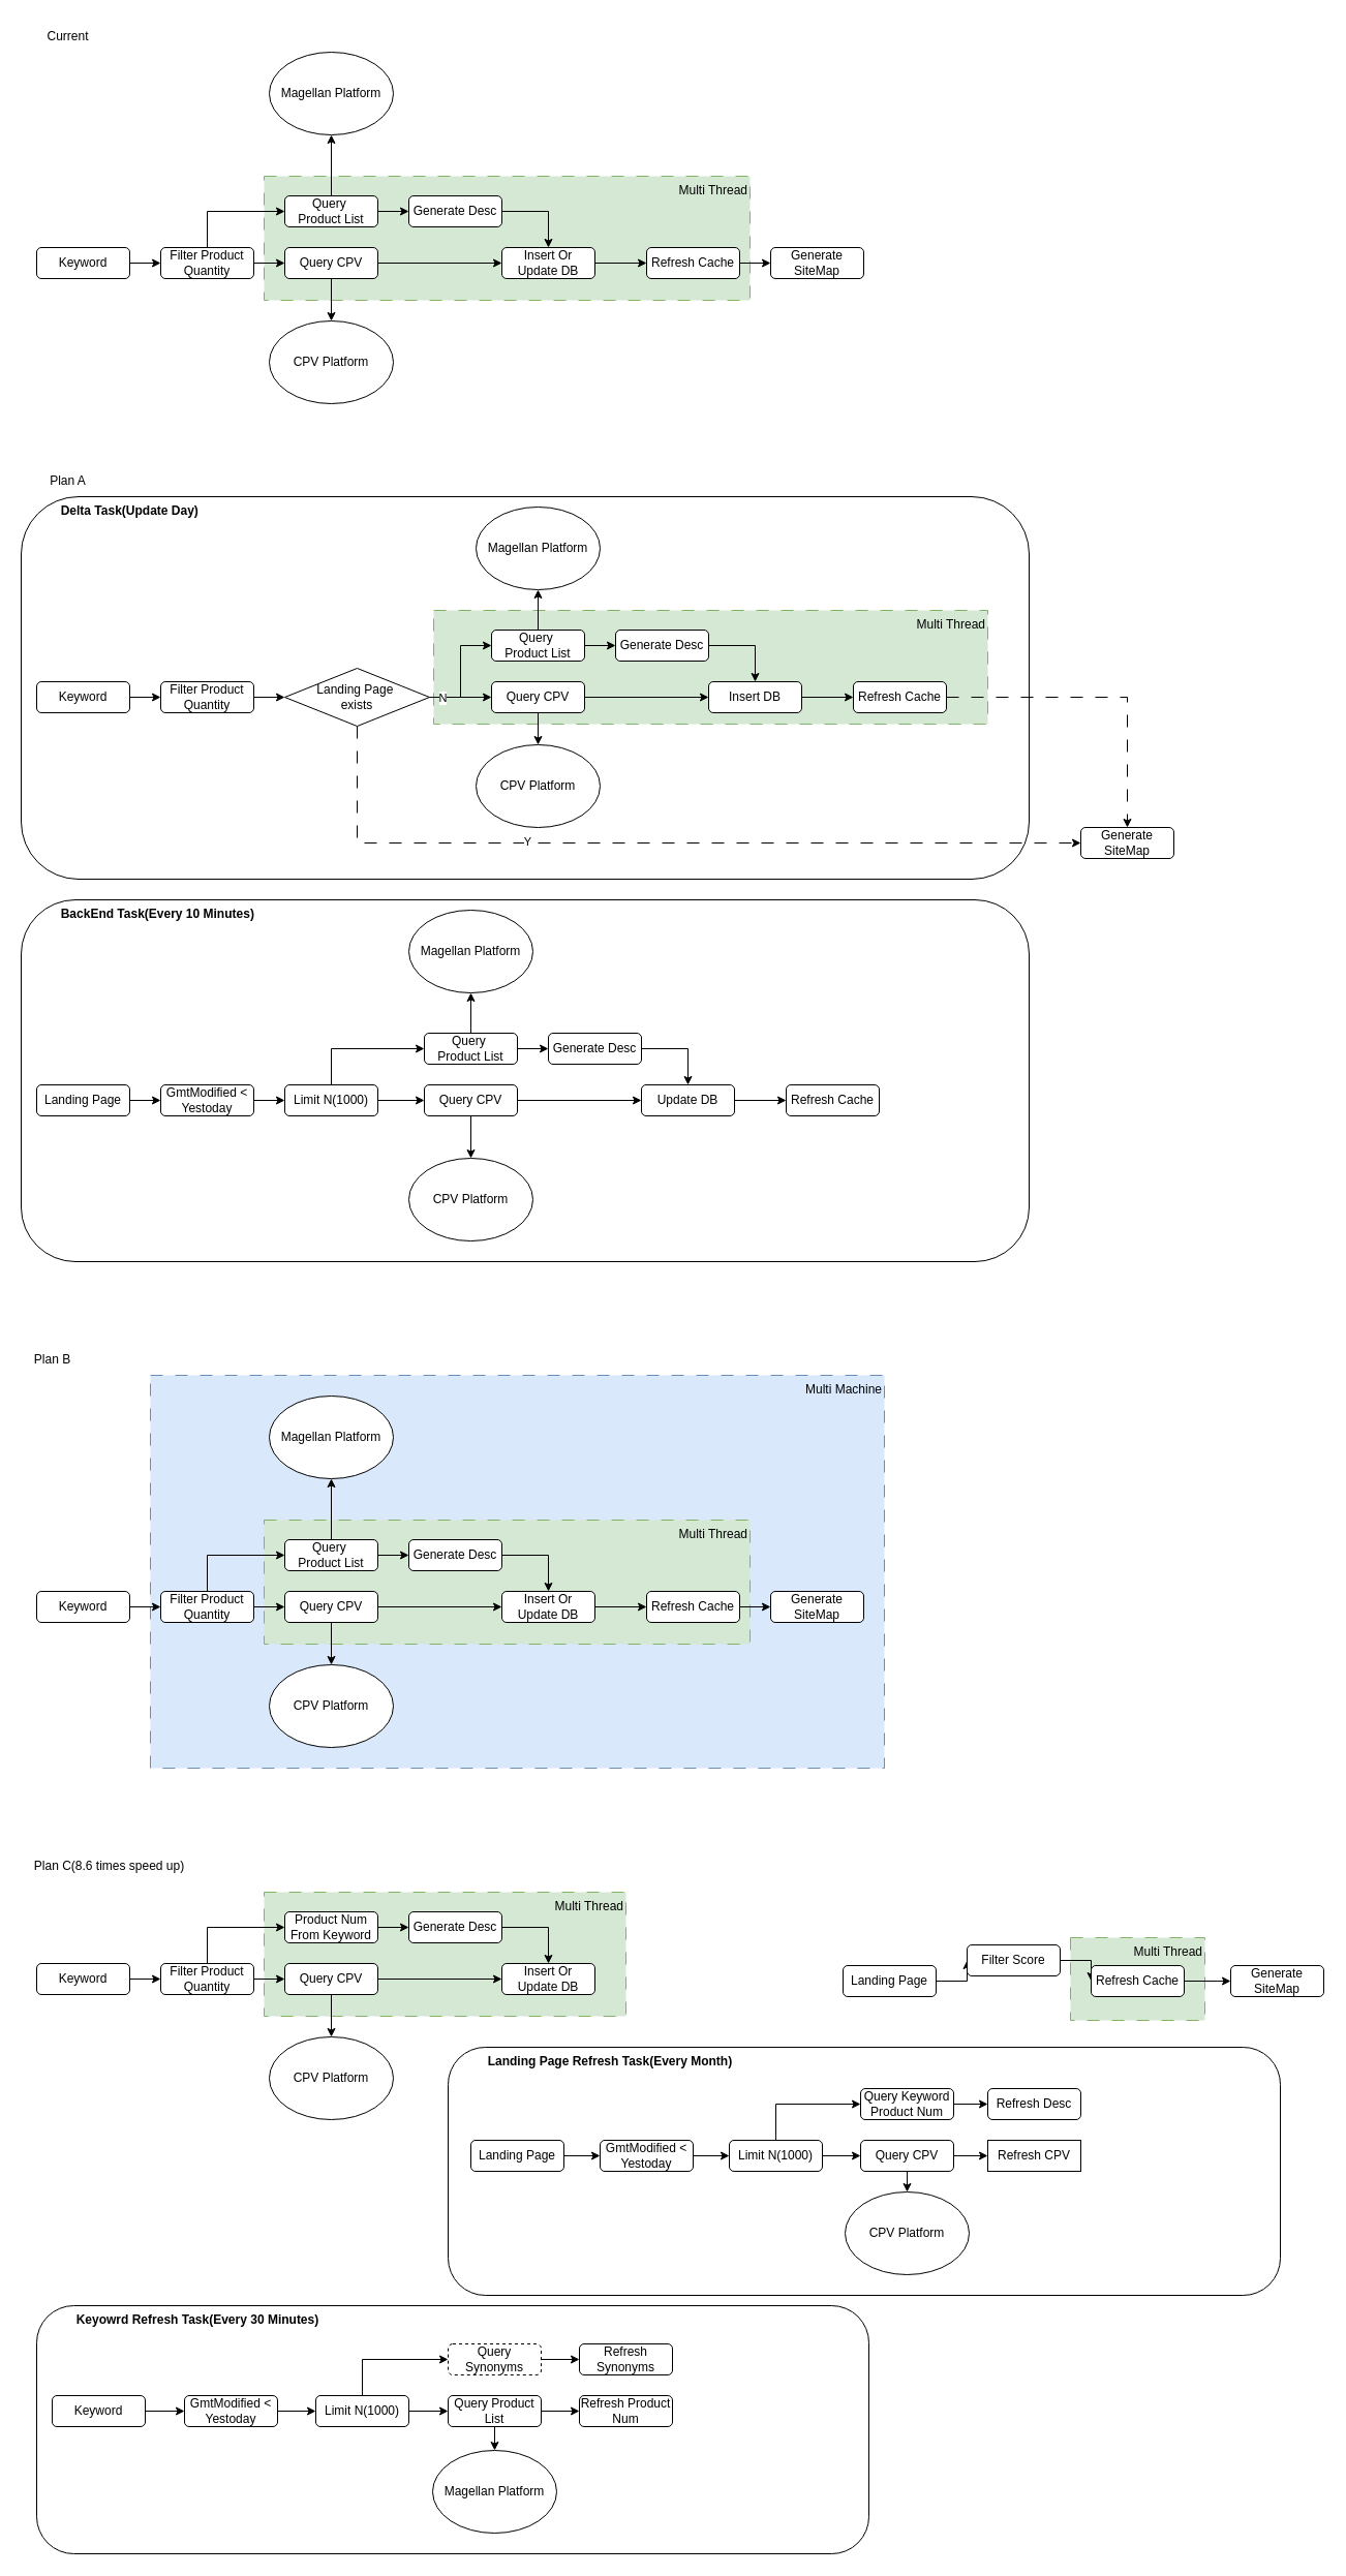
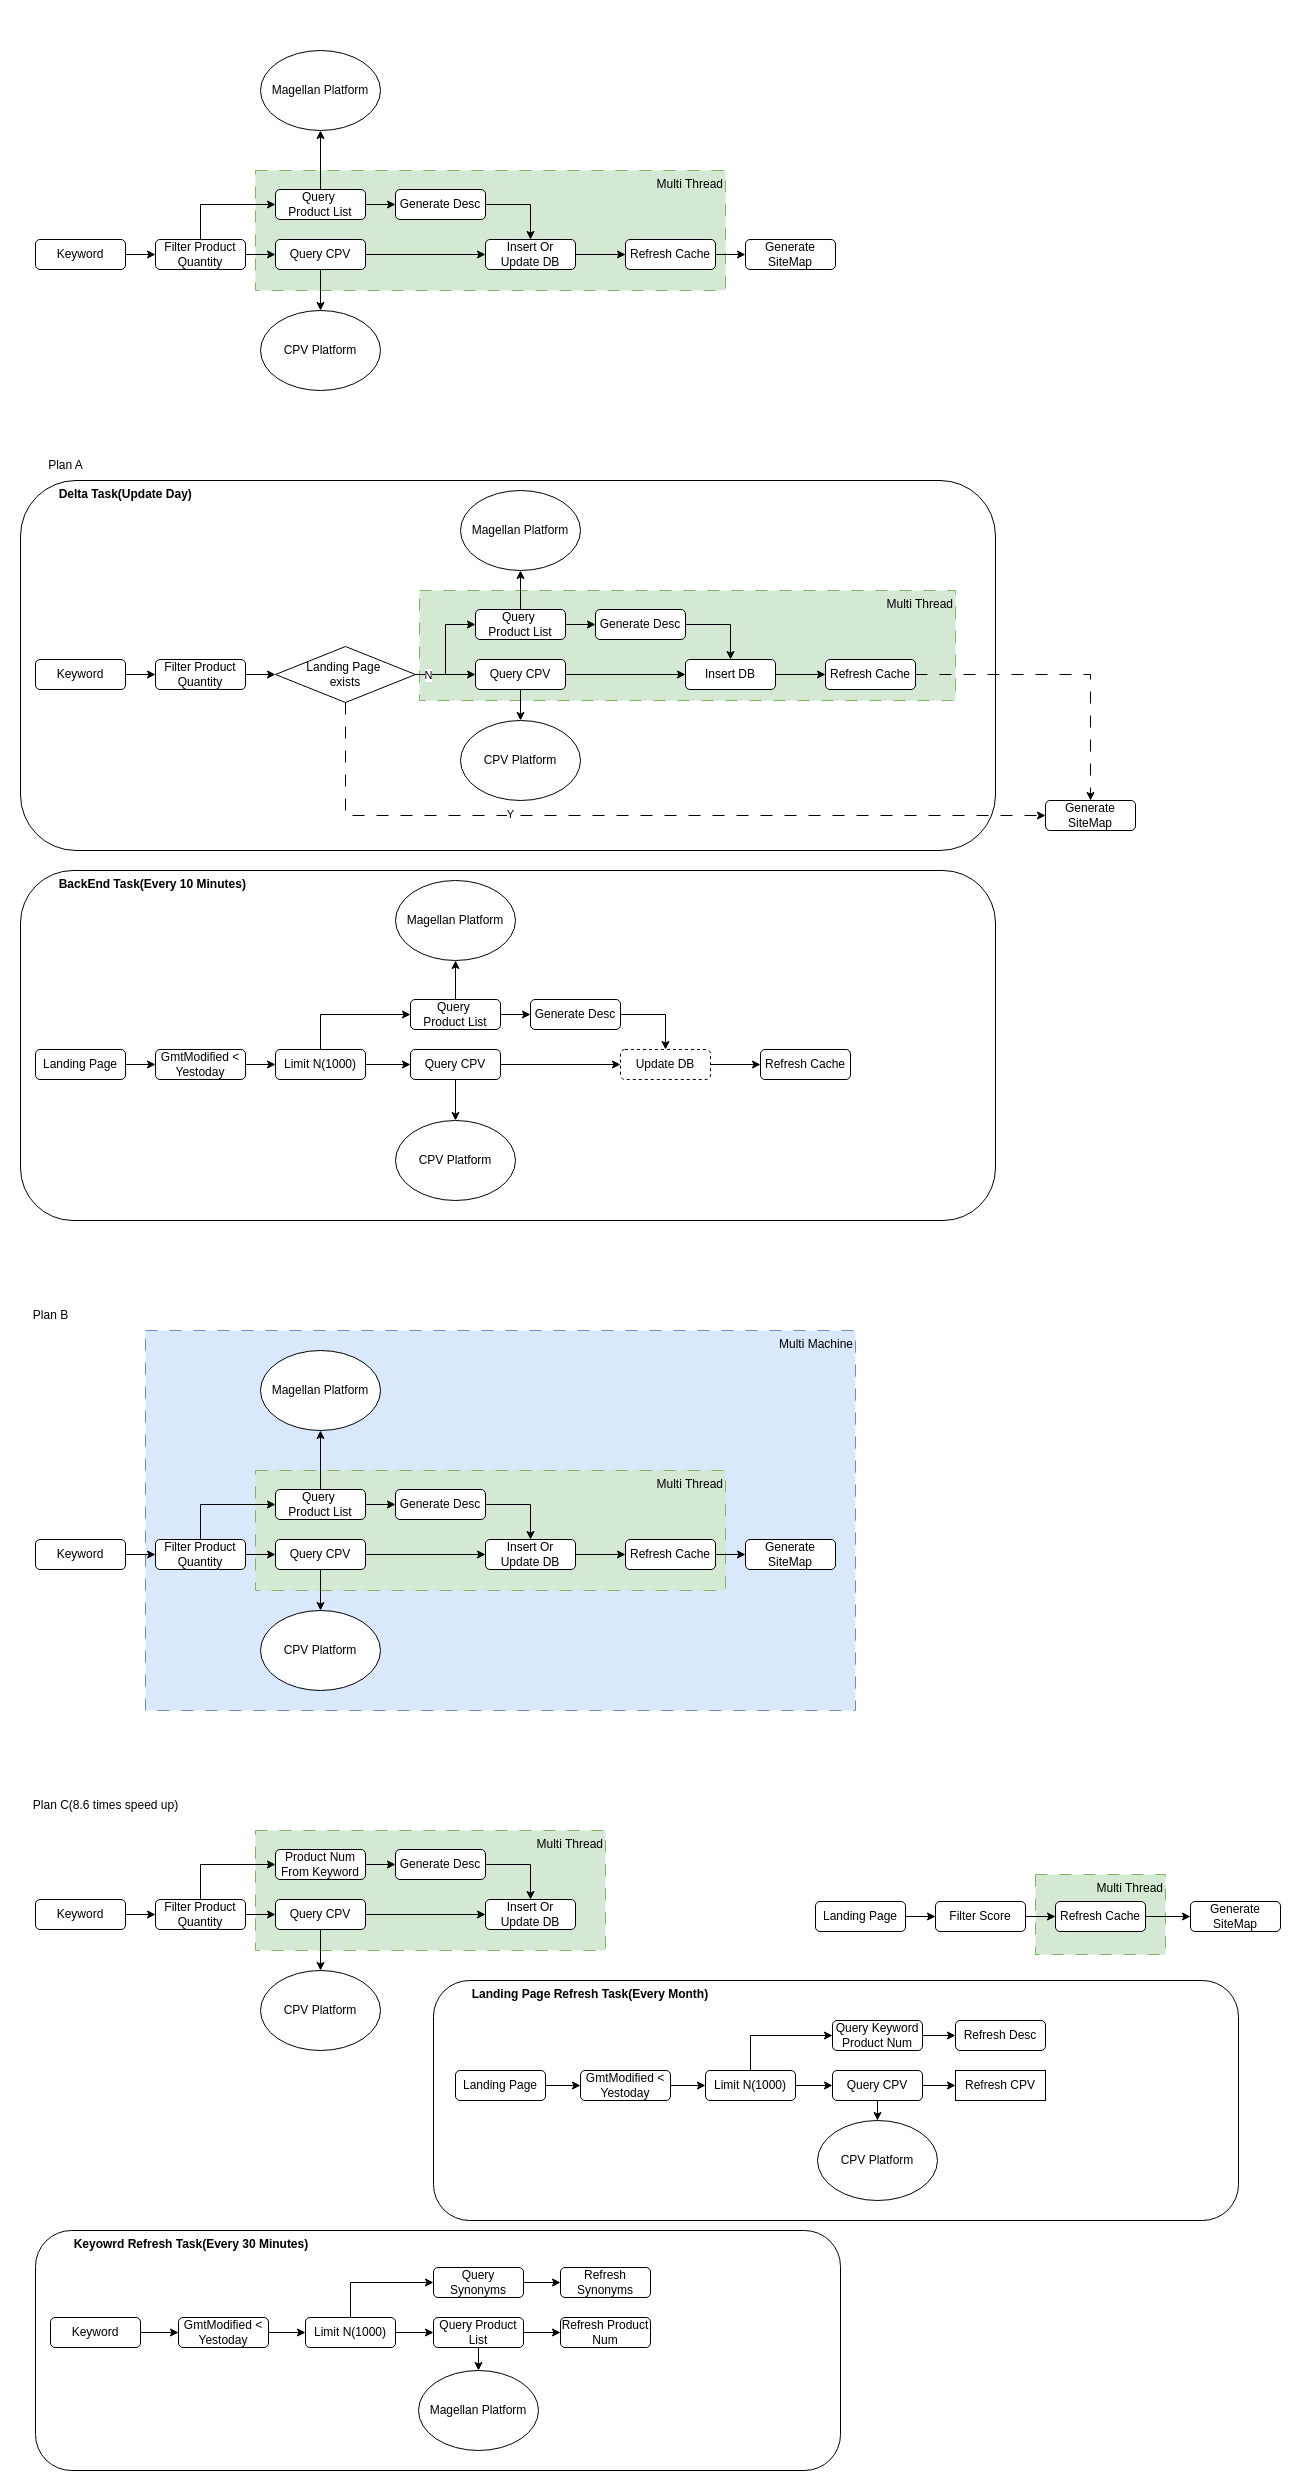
- <mxCell id="52" value="Current" style="text;html=1;align=center;verticalAlign=middle;resizable=0;points=[];autosize=1;strokeColor=none;fillColor=none;" parent="1" vertex="1"><mxGeometry x="35" y="20" width="60" height="30" as="geometry" /></mxCell>
- <mxCell id="62" value="Update DB" style="rounded=1;whiteSpace=wrap;html=1;" parent="1" vertex="1"><mxGeometry x="620" y="1049" width="90" height="30" as="geometry" /></mxCell>
+ <mxCell id="62" value="Update DB" style="rounded=1;whiteSpace=wrap;html=1;dashed=1;" parent="1" vertex="1"><mxGeometry x="620" y="1049" width="90" height="30" as="geometry" /></mxCell>
- <mxCell id="132" value="Filter Score" style="rounded=1;whiteSpace=wrap;html=1;" vertex="1" parent="1"><mxGeometry x="935" y="1881" width="90" height="30" as="geometry" /></mxCell>
+ <mxCell id="132" value="Filter Score" style="rounded=1;whiteSpace=wrap;html=1;" vertex="1" parent="1"><mxGeometry x="935" y="1901" width="90" height="30" as="geometry" /></mxCell>
- <mxCell id="127" value="Query Synonyms" style="rounded=1;whiteSpace=wrap;html=1;dashed=1;" vertex="1" parent="1"><mxGeometry x="433" y="2267" width="90" height="30" as="geometry" /></mxCell>
+ <mxCell id="127" value="Query Synonyms" style="rounded=1;whiteSpace=wrap;html=1;" vertex="1" parent="1"><mxGeometry x="433" y="2267" width="90" height="30" as="geometry" /></mxCell>
